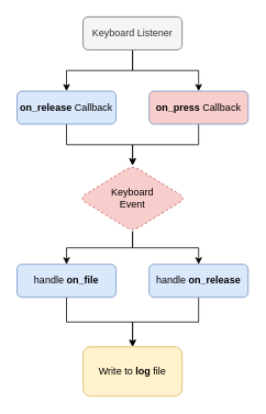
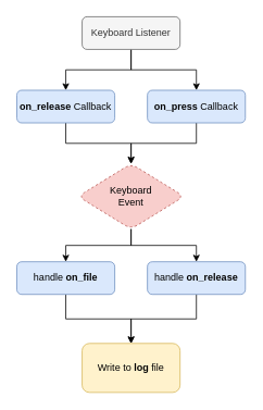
- <mxCell id="6" value="&lt;b&gt;on_press&lt;/b&gt; Callback" style="rounded=1;whiteSpace=wrap;html=1;fontSize=12;glass=0;strokeWidth=1;shadow=0;fillColor=#f8cecc;strokeColor=#6c8ebf;" parent="1" vertex="1"><mxGeometry x="180" y="110" width="120" height="40" as="geometry" /></mxCell>
+ <mxCell id="6" value="&lt;b&gt;on_press&lt;/b&gt; Callback" style="rounded=1;whiteSpace=wrap;html=1;fontSize=12;glass=0;strokeWidth=1;shadow=0;fillColor=#dae8fc;strokeColor=#6c8ebf;" parent="1" vertex="1"><mxGeometry x="180" y="110" width="120" height="40" as="geometry" /></mxCell>
